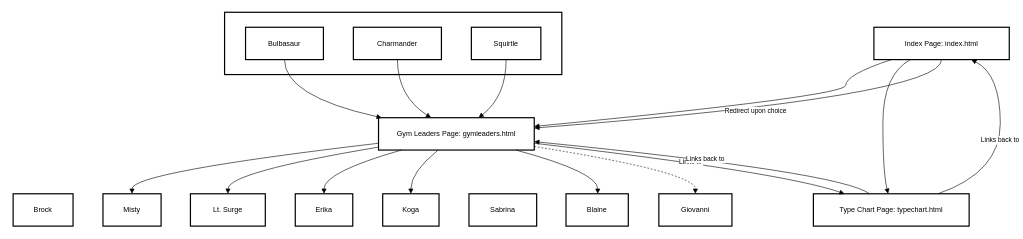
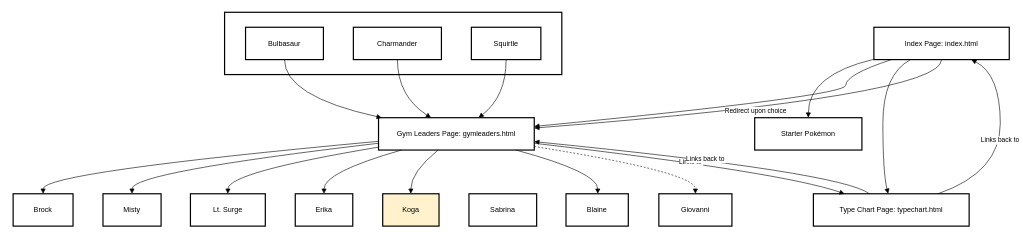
+ <mxCell id="18" value="" style="curved=1;startArrow=none;endArrow=block;exitX=0;exitY=0.99;entryX=0.5;entryY=0.01;" parent="1" source="3" target="6" edge="1"><mxGeometry relative="1" as="geometry"><Array as="points"><mxPoint x="1348" y="124" /></Array></mxGeometry></mxCell>
+ <mxCell id="6" value="Starter Pokémon" style="whiteSpace=wrap;strokeWidth=2;" parent="1" vertex="1"><mxGeometry x="1258" y="196" width="179" height="54" as="geometry" /></mxCell>
+ <mxCell id="24" value="" style="curved=1;startArrow=none;endArrow=block;exitX=0;exitY=0.73;entryX=0.5;entryY=0;" parent="1" source="4" target="7" edge="1"><mxGeometry relative="1" as="geometry"><Array as="points"><mxPoint x="70" y="287" /></Array></mxGeometry></mxCell>
- <mxCell id="11" value="Koga" style="whiteSpace=wrap;strokeWidth=2;" parent="1" vertex="1"><mxGeometry x="637" y="323" width="94" height="54" as="geometry" /></mxCell>
+ <mxCell id="11" value="Koga" style="whiteSpace=wrap;strokeWidth=2;fillColor=#fff2cc;" parent="1" vertex="1"><mxGeometry x="637" y="323" width="94" height="54" as="geometry" /></mxCell>
